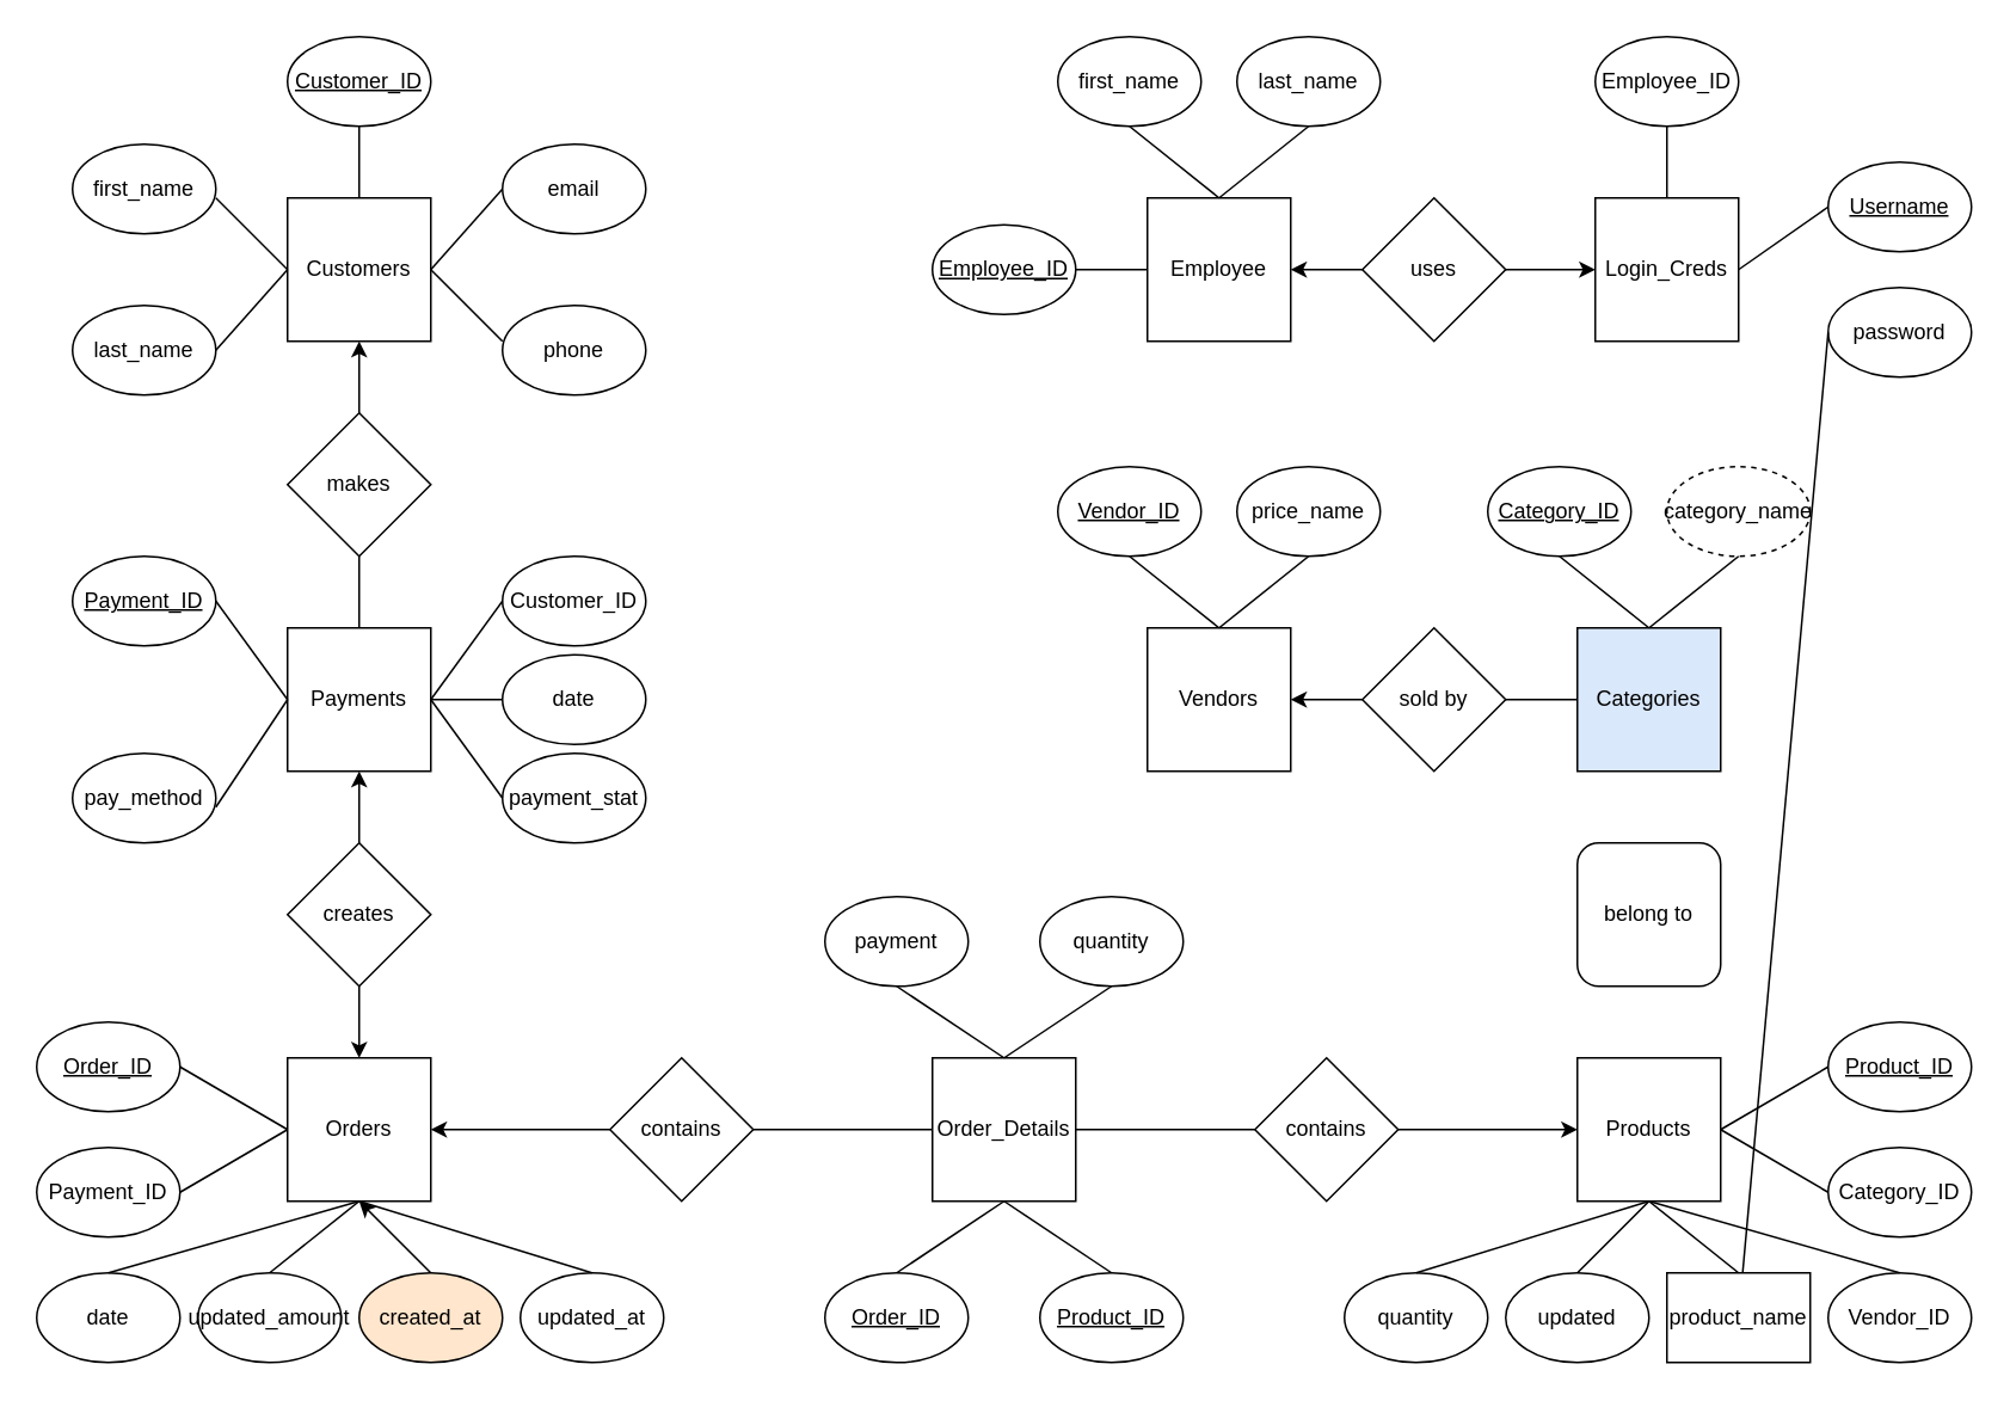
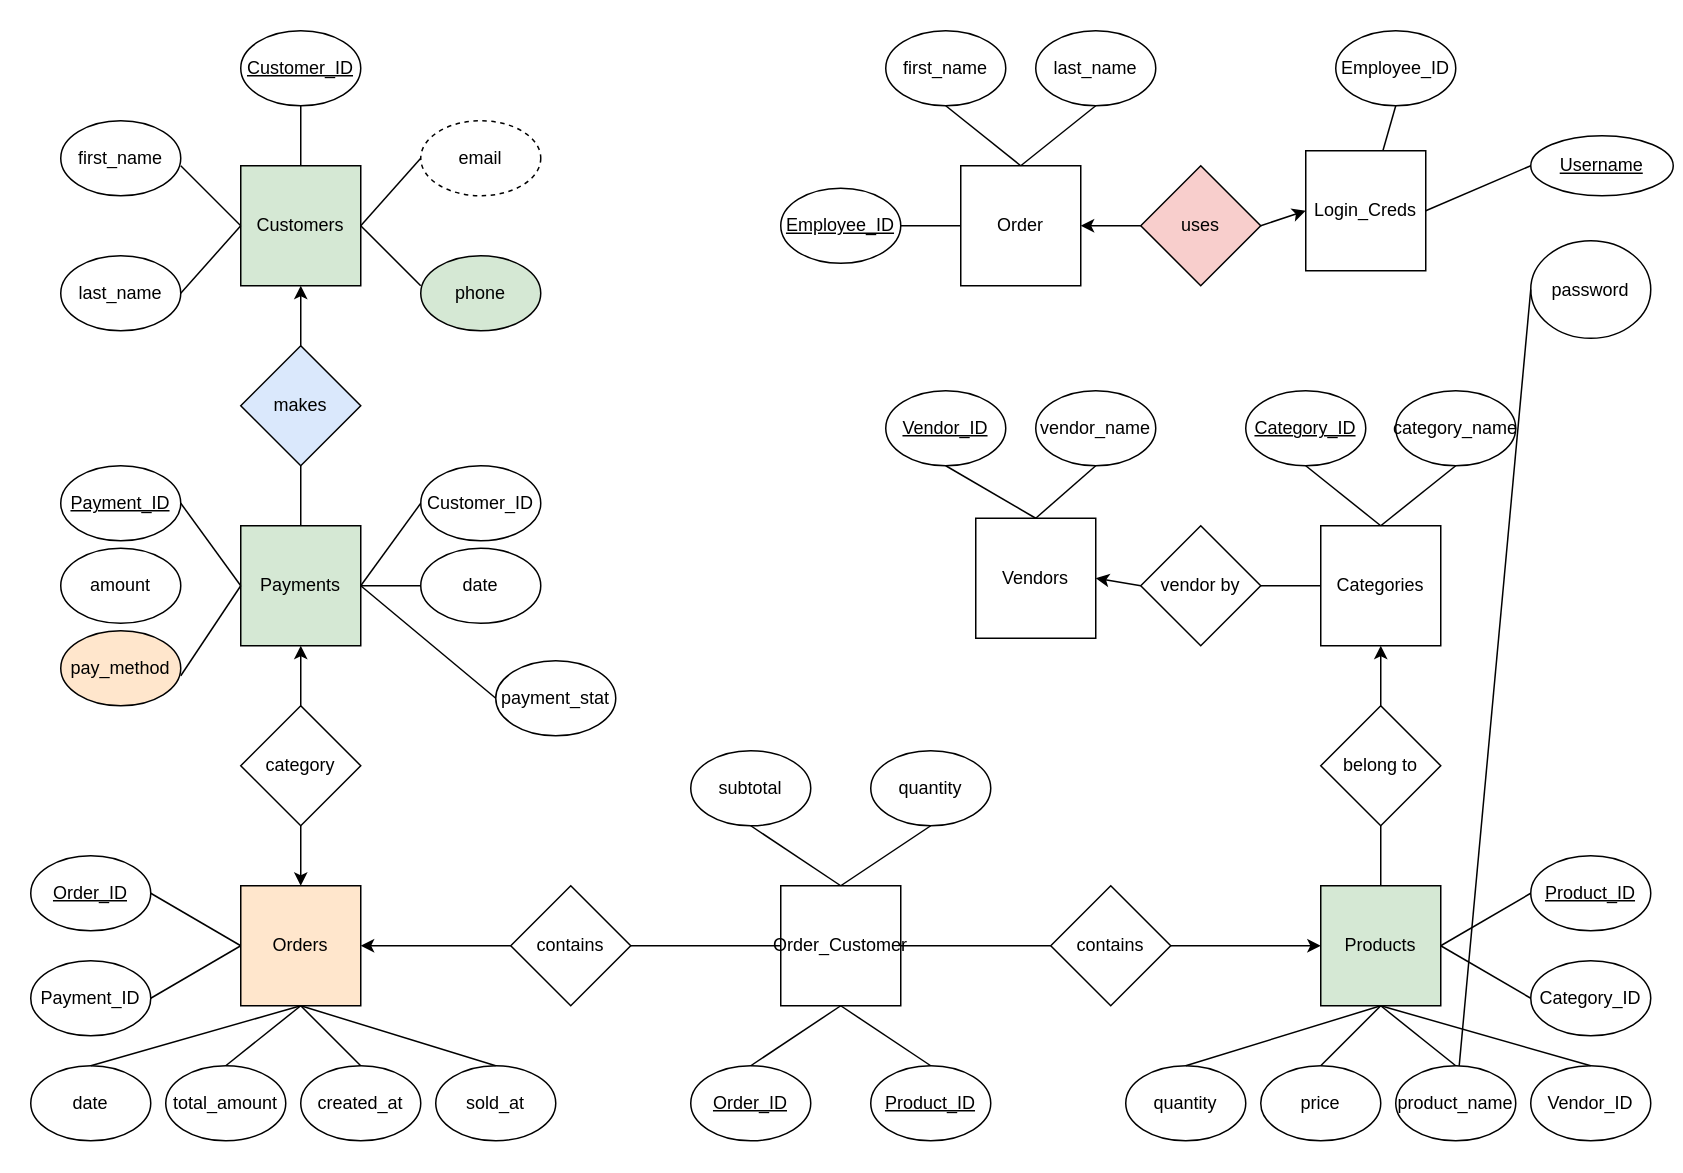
- <mxCell id="101" value="email" style="ellipse;whiteSpace=wrap;html=1;" vertex="1" parent="1"><mxGeometry x="280" y="80" width="80" height="50" as="geometry" /></mxCell>
+ <mxCell id="101" value="email" style="ellipse;whiteSpace=wrap;html=1;dashed=1;" vertex="1" parent="1"><mxGeometry x="280" y="80" width="80" height="50" as="geometry" /></mxCell>
- <mxCell id="84" value="&lt;u&gt;Username&lt;/u&gt;" style="ellipse;whiteSpace=wrap;html=1;" parent="1" vertex="1"><mxGeometry x="1020" y="90" width="80" height="50" as="geometry" /></mxCell>
+ <mxCell id="84" value="&lt;u&gt;Username&lt;/u&gt;" style="ellipse;whiteSpace=wrap;html=1;" parent="1" vertex="1"><mxGeometry x="1020" y="90" width="95" height="40" as="geometry" /></mxCell>
- <mxCell id="16" value="Customers" style="whiteSpace=wrap;html=1;aspect=fixed;" parent="1" vertex="1"><mxGeometry x="160" width="80" height="80" as="geometry" y="110" /></mxCell>
+ <mxCell id="16" value="Customers" style="whiteSpace=wrap;html=1;aspect=fixed;fillColor=#d5e8d4;" parent="1" vertex="1"><mxGeometry x="160" width="80" height="80" as="geometry" y="110" /></mxCell>
- <mxCell id="19" value="Employee" style="whiteSpace=wrap;html=1;aspect=fixed;" parent="1" vertex="1"><mxGeometry x="640" width="80" height="80" as="geometry" y="110" /></mxCell>
+ <mxCell id="19" value="Order" style="whiteSpace=wrap;html=1;aspect=fixed;" parent="1" vertex="1"><mxGeometry x="640" width="80" height="80" as="geometry" y="110" /></mxCell>
- <mxCell id="76" value="uses" style="rhombus;whiteSpace=wrap;html=1;" parent="1" vertex="1"><mxGeometry x="760" width="80" height="80" as="geometry" y="110" /></mxCell>
+ <mxCell id="76" value="uses" style="rhombus;whiteSpace=wrap;html=1;fillColor=#f8cecc;" parent="1" vertex="1"><mxGeometry x="760" width="80" height="80" as="geometry" y="110" /></mxCell>
- <mxCell id="75" value="Login_Creds" style="whiteSpace=wrap;html=1;aspect=fixed;" parent="1" vertex="1"><mxGeometry x="890" width="80" height="80" as="geometry" y="110" /></mxCell>
+ <mxCell id="75" value="Login_Creds" style="whiteSpace=wrap;html=1;aspect=fixed;" parent="1" vertex="1"><mxGeometry x="870" y="100" width="80" height="80" as="geometry" /></mxCell>
- <mxCell id="85" value="password" style="ellipse;whiteSpace=wrap;html=1;" parent="1" vertex="1"><mxGeometry x="1020" y="160" width="80" height="50" as="geometry" /></mxCell>
+ <mxCell id="85" value="password" style="ellipse;whiteSpace=wrap;html=1;" parent="1" vertex="1"><mxGeometry x="1020" y="160" width="80" height="65" as="geometry" /></mxCell>
- <mxCell id="102" value="phone" style="ellipse;whiteSpace=wrap;html=1;" vertex="1" parent="1"><mxGeometry x="280" y="170" width="80" height="50" as="geometry" /></mxCell>
+ <mxCell id="102" value="phone" style="ellipse;whiteSpace=wrap;html=1;fillColor=#d5e8d4;" vertex="1" parent="1"><mxGeometry x="280" y="170" width="80" height="50" as="geometry" /></mxCell>
- <mxCell id="17" value="makes" style="rhombus;whiteSpace=wrap;html=1;" parent="1" vertex="1"><mxGeometry x="160" y="230" width="80" height="80" as="geometry" /></mxCell>
+ <mxCell id="17" value="makes" style="rhombus;whiteSpace=wrap;html=1;fillColor=#dae8fc;" parent="1" vertex="1"><mxGeometry x="160" y="230" width="80" height="80" as="geometry" /></mxCell>
- <mxCell id="45" value="price_name" style="ellipse;whiteSpace=wrap;html=1;" parent="1" vertex="1"><mxGeometry x="690" y="260" width="80" height="50" as="geometry" /></mxCell>
+ <mxCell id="45" value="vendor_name" style="ellipse;whiteSpace=wrap;html=1;" parent="1" vertex="1"><mxGeometry x="690" y="260" width="80" height="50" as="geometry" /></mxCell>
- <mxCell id="60" value="category_name" style="ellipse;whiteSpace=wrap;html=1;dashed=1;" parent="1" vertex="1"><mxGeometry x="930" y="260" width="80" height="50" as="geometry" /></mxCell>
+ <mxCell id="60" value="category_name" style="ellipse;whiteSpace=wrap;html=1;" parent="1" vertex="1"><mxGeometry x="930" y="260" width="80" height="50" as="geometry" /></mxCell>
+ <mxCell id="35" value="amount" style="ellipse;whiteSpace=wrap;html=1;" parent="1" vertex="1"><mxGeometry y="365" width="80" height="50" as="geometry" x="40" /></mxCell>
- <mxCell id="4" value="Payments" style="whiteSpace=wrap;html=1;aspect=fixed;" parent="1" vertex="1"><mxGeometry x="160" y="350" width="80" height="80" as="geometry" /></mxCell>
+ <mxCell id="4" value="Payments" style="whiteSpace=wrap;html=1;aspect=fixed;fillColor=#d5e8d4;" parent="1" vertex="1"><mxGeometry x="160" y="350" width="80" height="80" as="geometry" /></mxCell>
- <mxCell id="12" value="Vendors" style="whiteSpace=wrap;html=1;aspect=fixed;" parent="1" vertex="1"><mxGeometry x="640" y="350" width="80" height="80" as="geometry" /></mxCell>
+ <mxCell id="12" value="Vendors" style="whiteSpace=wrap;html=1;aspect=fixed;" parent="1" vertex="1"><mxGeometry x="650" y="345" width="80" height="80" as="geometry" /></mxCell>
- <mxCell id="13" value="sold by" style="rhombus;whiteSpace=wrap;html=1;" parent="1" vertex="1"><mxGeometry x="760" y="350" width="80" height="80" as="geometry" /></mxCell>
+ <mxCell id="13" value="vendor by" style="rhombus;whiteSpace=wrap;html=1;" parent="1" vertex="1"><mxGeometry x="760" y="350" width="80" height="80" as="geometry" /></mxCell>
- <mxCell id="10" value="Categories" style="whiteSpace=wrap;html=1;aspect=fixed;fillColor=#dae8fc;" parent="1" vertex="1"><mxGeometry x="880" y="350" width="80" height="80" as="geometry" /></mxCell>
+ <mxCell id="10" value="Categories" style="whiteSpace=wrap;html=1;aspect=fixed;" parent="1" vertex="1"><mxGeometry x="880" y="350" width="80" height="80" as="geometry" /></mxCell>
- <mxCell id="41" value="pay_method" style="ellipse;whiteSpace=wrap;html=1;" parent="1" vertex="1"><mxGeometry y="420" width="80" height="50" as="geometry" x="40" /></mxCell>
+ <mxCell id="41" value="pay_method" style="ellipse;whiteSpace=wrap;html=1;fillColor=#ffe6cc;" parent="1" vertex="1"><mxGeometry y="420" width="80" height="50" as="geometry" x="40" /></mxCell>
- <mxCell id="39" value="payment_stat" style="ellipse;whiteSpace=wrap;html=1;" parent="1" vertex="1"><mxGeometry x="280" y="420" width="80" height="50" as="geometry" /></mxCell>
+ <mxCell id="39" value="payment_stat" style="ellipse;whiteSpace=wrap;html=1;" parent="1" vertex="1"><mxGeometry x="330" y="440" width="80" height="50" as="geometry" /></mxCell>
+ <mxCell id="11" value="" style="endArrow=classic;html=1;rounded=0;exitX=0.5;exitY=0;exitDx=0;exitDy=0;entryX=0.5;entryY=1;entryDx=0;entryDy=0;" parent="1" source="8" target="10" edge="1"><mxGeometry width="50" height="50" relative="1" as="geometry"><mxPoint x="635" y="480" as="sourcePoint" /><mxPoint x="685" y="430" as="targetPoint" /></mxGeometry></mxCell>
- <mxCell id="5" value="creates" style="rhombus;whiteSpace=wrap;html=1;" parent="1" vertex="1"><mxGeometry x="160" y="470" width="80" height="80" as="geometry" /></mxCell>
+ <mxCell id="5" value="category" style="rhombus;whiteSpace=wrap;html=1;" parent="1" vertex="1"><mxGeometry x="160" y="470" width="80" height="80" as="geometry" /></mxCell>
- <mxCell id="8" value="belong to" style="whiteSpace=wrap;html=1;rounded=1;" parent="1" vertex="1"><mxGeometry x="880" y="470" width="80" height="80" as="geometry" /></mxCell>
+ <mxCell id="8" value="belong to" style="rhombus;whiteSpace=wrap;html=1;" parent="1" vertex="1"><mxGeometry x="880" y="470" width="80" height="80" as="geometry" /></mxCell>
- <mxCell id="43" value="payment" style="ellipse;whiteSpace=wrap;html=1;" parent="1" vertex="1"><mxGeometry x="460" y="500" width="80" height="50" as="geometry" /></mxCell>
+ <mxCell id="43" value="subtotal" style="ellipse;whiteSpace=wrap;html=1;" parent="1" vertex="1"><mxGeometry x="460" y="500" width="80" height="50" as="geometry" /></mxCell>
+ <mxCell id="9" value="" style="endArrow=none;html=1;rounded=0;entryX=0.5;entryY=1;entryDx=0;entryDy=0;exitX=0.5;exitY=0;exitDx=0;exitDy=0;" parent="1" source="3" target="8" edge="1"><mxGeometry width="50" height="50" relative="1" as="geometry"><mxPoint x="915" y="590" as="sourcePoint" /><mxPoint x="965" y="540" as="targetPoint" /></mxGeometry></mxCell>
- <mxCell id="2" value="Orders" style="whiteSpace=wrap;html=1;aspect=fixed;" parent="1" vertex="1"><mxGeometry x="160" y="590" width="80" height="80" as="geometry" /></mxCell>
+ <mxCell id="2" value="Orders" style="whiteSpace=wrap;html=1;aspect=fixed;fillColor=#ffe6cc;" parent="1" vertex="1"><mxGeometry x="160" y="590" width="80" height="80" as="geometry" /></mxCell>
- <mxCell id="89" value="Order_Details" style="whiteSpace=wrap;html=1;aspect=fixed;" vertex="1" parent="1"><mxGeometry x="520" y="590" width="80" height="80" as="geometry" /></mxCell>
+ <mxCell id="89" value="Order_Customer" style="whiteSpace=wrap;html=1;aspect=fixed;" vertex="1" parent="1"><mxGeometry x="520" y="590" width="80" height="80" as="geometry" /></mxCell>
- <mxCell id="3" value="Products" style="whiteSpace=wrap;html=1;aspect=fixed;" parent="1" vertex="1"><mxGeometry x="880" y="590" width="80" height="80" as="geometry" /></mxCell>
+ <mxCell id="3" value="Products" style="whiteSpace=wrap;html=1;aspect=fixed;fillColor=#d5e8d4;" parent="1" vertex="1"><mxGeometry x="880" y="590" width="80" height="80" as="geometry" /></mxCell>
- <mxCell id="56" value="" style="endArrow=classic;html=1;rounded=0;entryX=0.5;entryY=1;entryDx=0;entryDy=0;exitX=0.5;exitY=0;exitDx=0;exitDy=0;" parent="1" source="51" target="2" edge="1"><mxGeometry width="50" height="50" relative="1" as="geometry"><mxPoint x="320" y="710" as="sourcePoint" /><mxPoint x="370" y="660" as="targetPoint" /></mxGeometry></mxCell>
+ <mxCell id="56" value="" style="endArrow=none;html=1;rounded=0;entryX=0.5;entryY=1;entryDx=0;entryDy=0;exitX=0.5;exitY=0;exitDx=0;exitDy=0;" parent="1" source="51" target="2" edge="1"><mxGeometry width="50" height="50" relative="1" as="geometry"><mxPoint x="320" y="710" as="sourcePoint" /><mxPoint x="370" y="660" as="targetPoint" /></mxGeometry></mxCell>
- <mxCell id="49" value="updated_amount" style="ellipse;whiteSpace=wrap;html=1;" parent="1" vertex="1"><mxGeometry x="110" y="710" width="80" height="50" as="geometry" /></mxCell>
+ <mxCell id="49" value="total_amount" style="ellipse;whiteSpace=wrap;html=1;" parent="1" vertex="1"><mxGeometry x="110" y="710" width="80" height="50" as="geometry" /></mxCell>
- <mxCell id="51" value="created_at" style="ellipse;whiteSpace=wrap;html=1;fillColor=#ffe6cc;" parent="1" vertex="1"><mxGeometry x="200" y="710" width="80" height="50" as="geometry" /></mxCell>
+ <mxCell id="51" value="created_at" style="ellipse;whiteSpace=wrap;html=1;" parent="1" vertex="1"><mxGeometry x="200" y="710" width="80" height="50" as="geometry" /></mxCell>
- <mxCell id="57" value="updated_at" style="ellipse;whiteSpace=wrap;html=1;" parent="1" vertex="1"><mxGeometry x="290" y="710" width="80" height="50" as="geometry" /></mxCell>
+ <mxCell id="57" value="sold_at" style="ellipse;whiteSpace=wrap;html=1;" parent="1" vertex="1"><mxGeometry x="290" y="710" width="80" height="50" as="geometry" /></mxCell>
- <mxCell id="67" value="updated" style="ellipse;whiteSpace=wrap;html=1;" parent="1" vertex="1"><mxGeometry x="840" y="710" width="80" height="50" as="geometry" /></mxCell>
+ <mxCell id="67" value="price" style="ellipse;whiteSpace=wrap;html=1;" parent="1" vertex="1"><mxGeometry x="840" y="710" width="80" height="50" as="geometry" /></mxCell>
- <mxCell id="66" value="product_name" style="whiteSpace=wrap;html=1;rounded=0;" parent="1" vertex="1"><mxGeometry x="930" y="710" width="80" height="50" as="geometry" /></mxCell>
+ <mxCell id="66" value="product_name" style="ellipse;whiteSpace=wrap;html=1;" parent="1" vertex="1"><mxGeometry x="930" y="710" width="80" height="50" as="geometry" /></mxCell>
